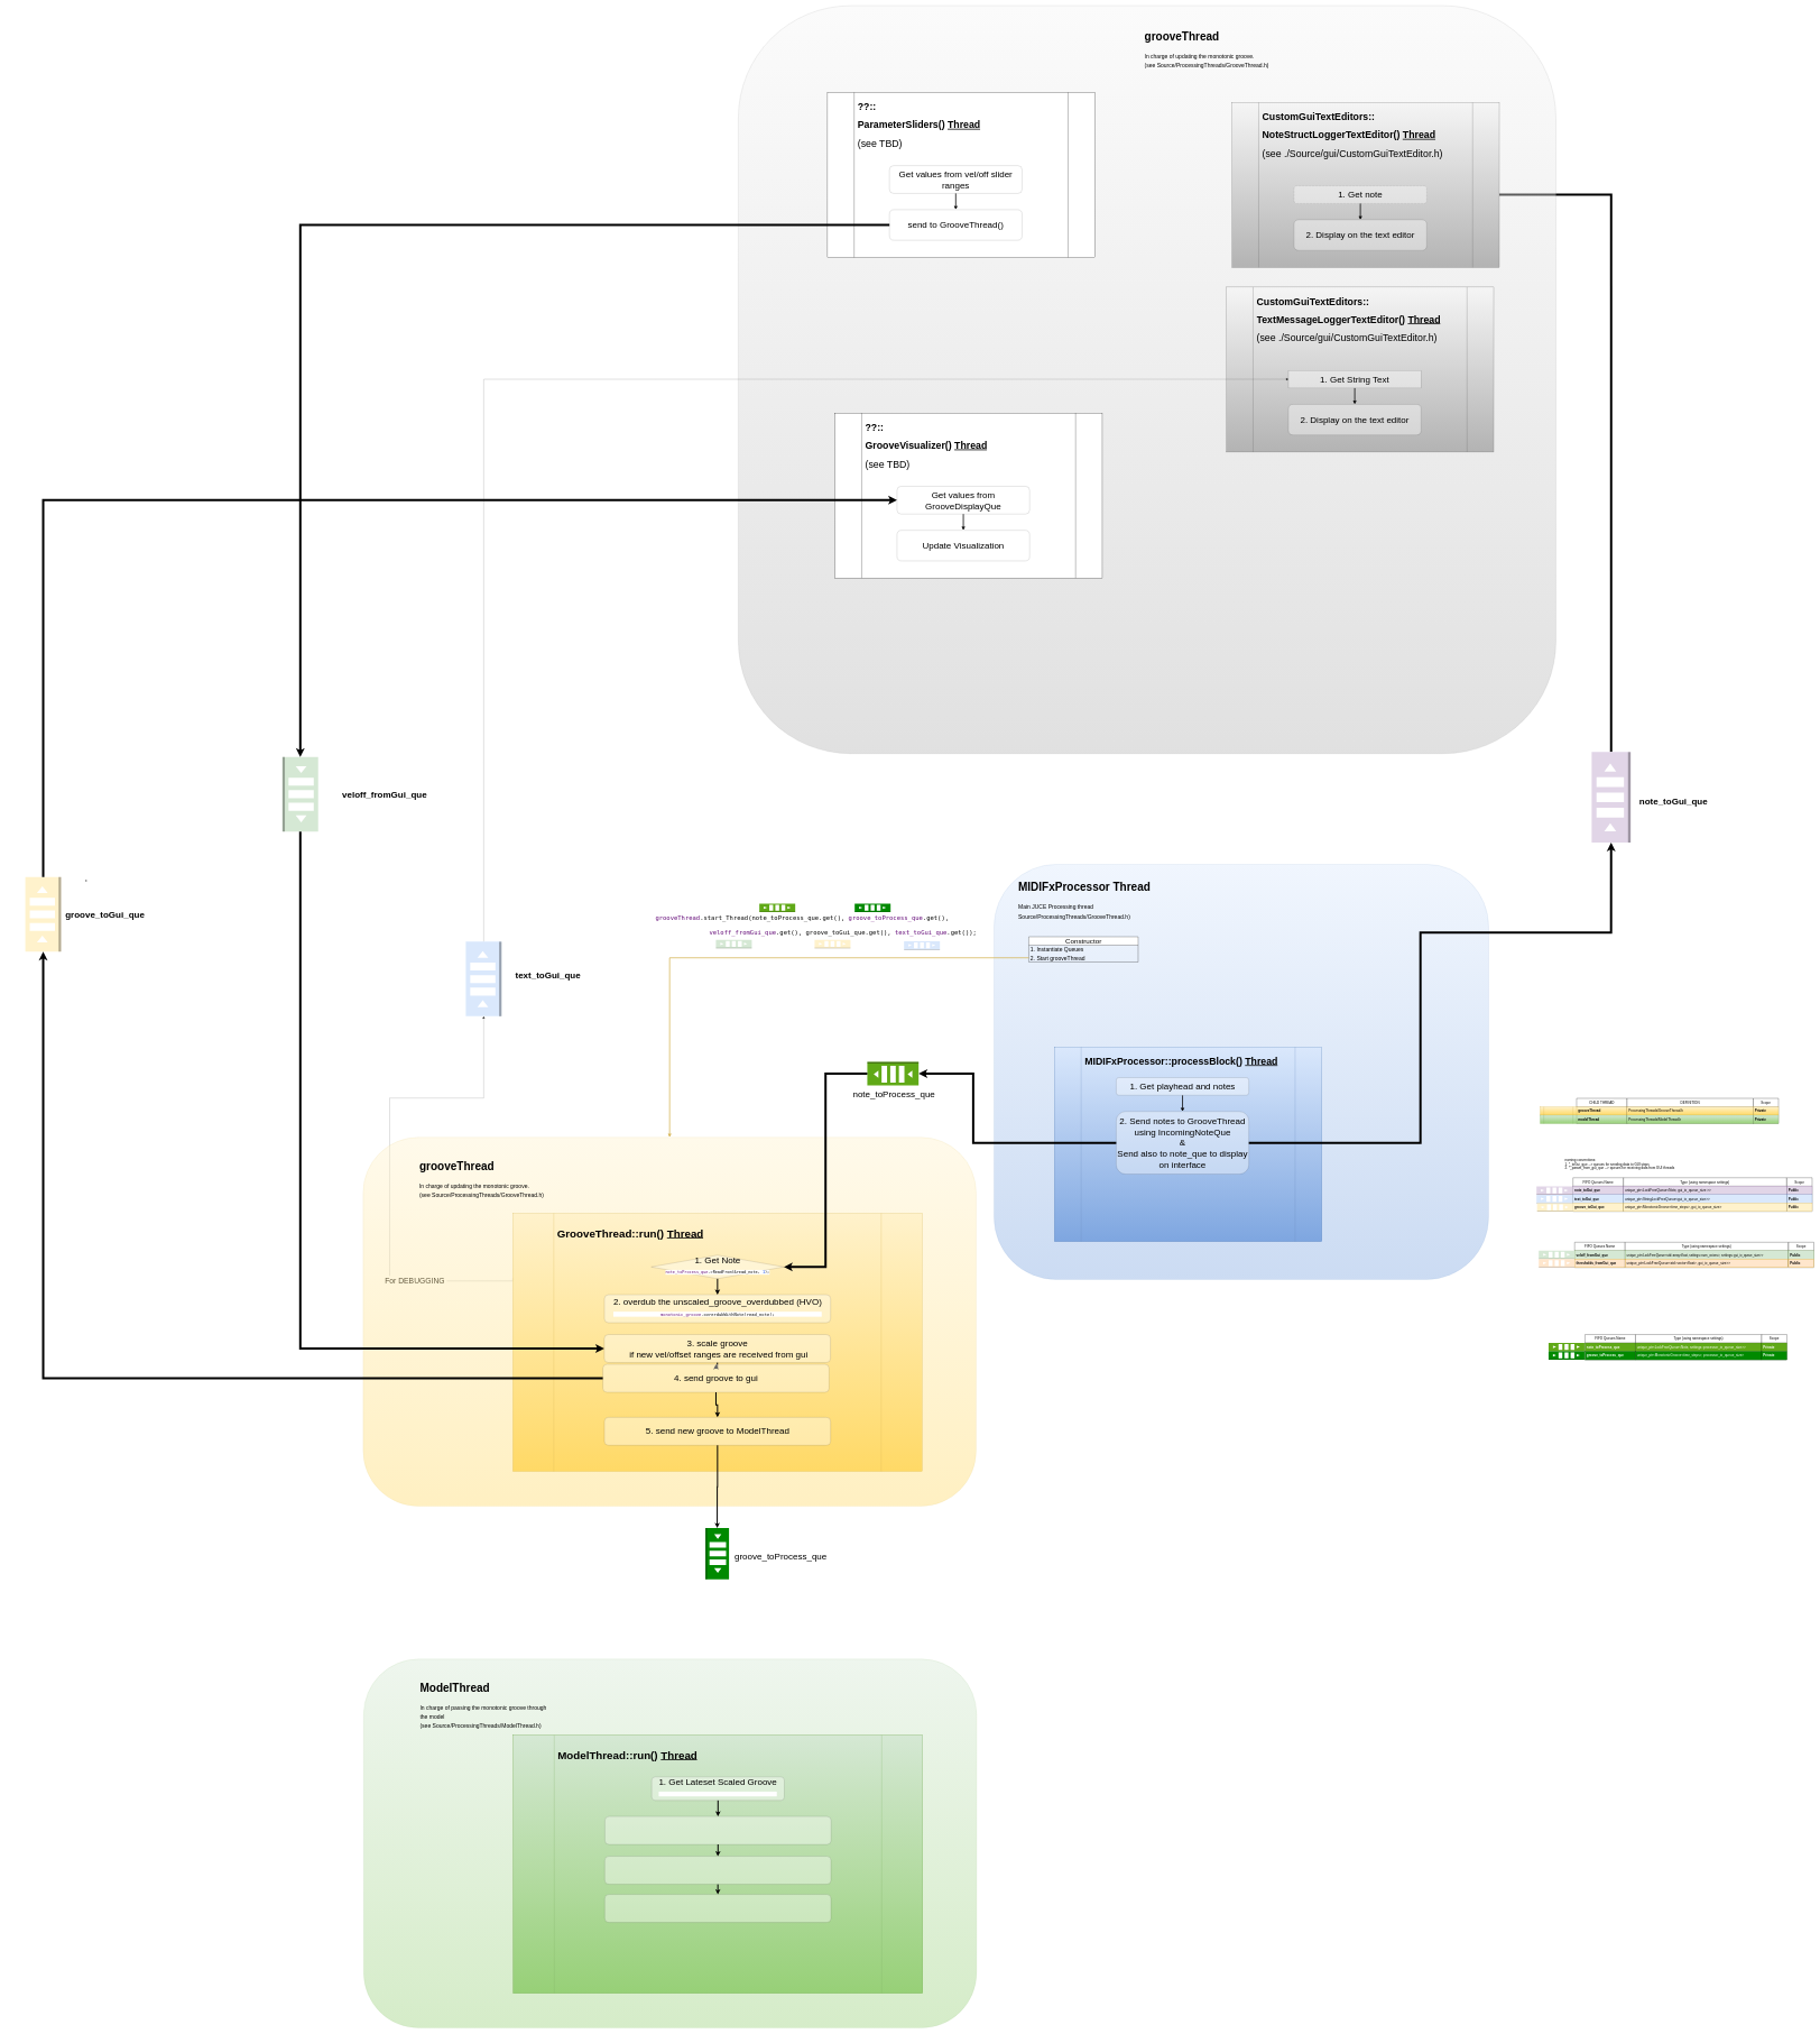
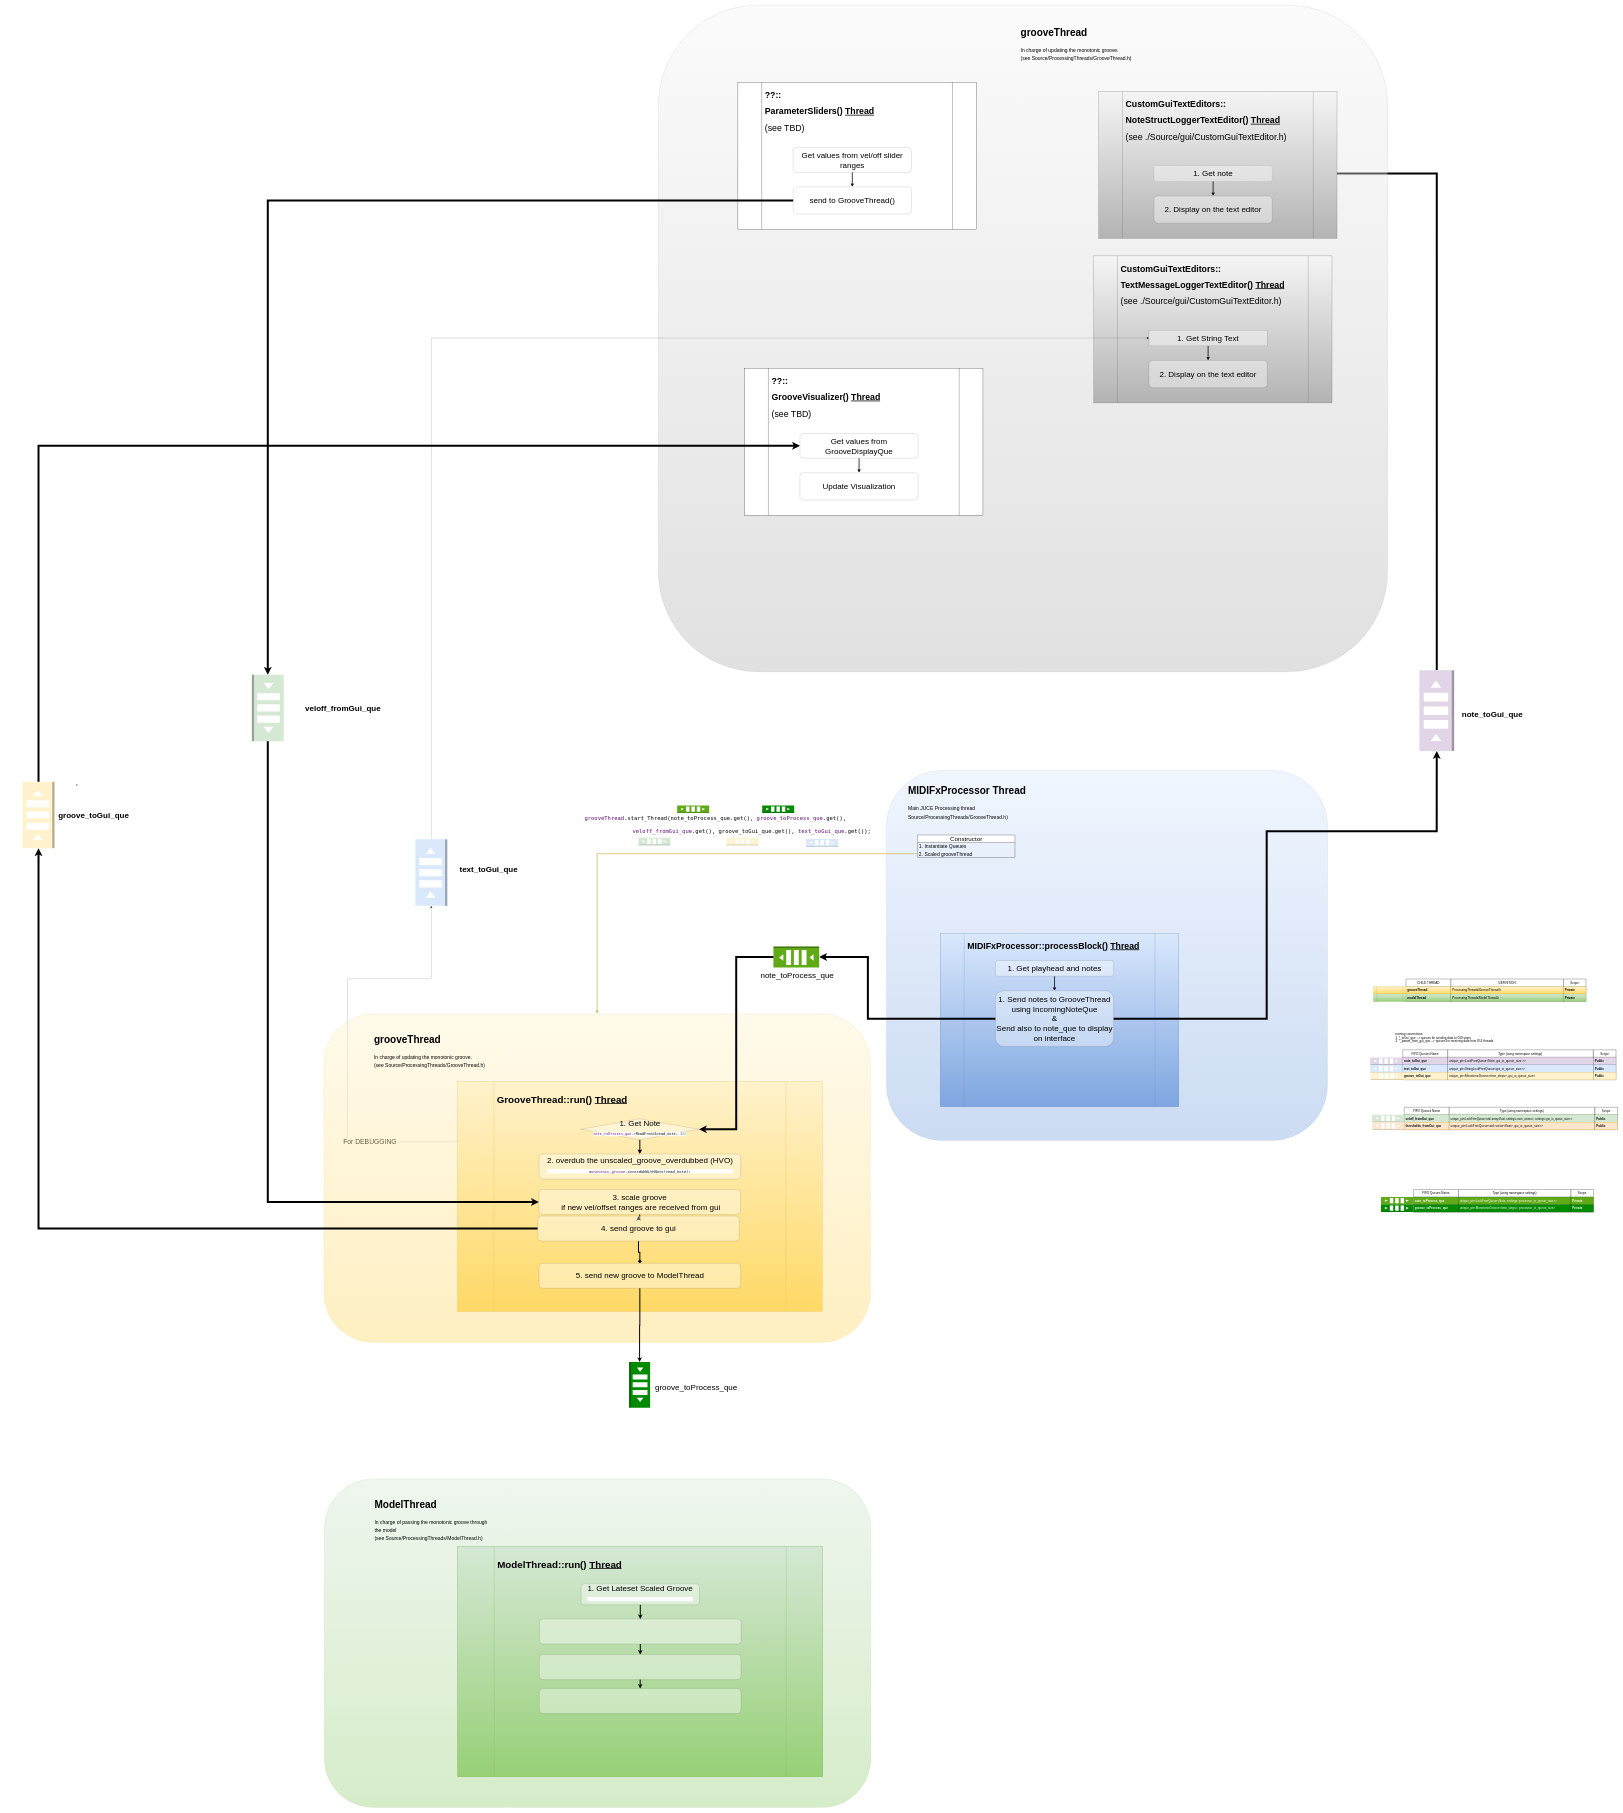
- <mxCell id="7" value="2. Start grooveThread" style="text;strokeColor=none;fillColor=none;align=left;verticalAlign=middle;spacingLeft=4;spacingRight=4;overflow=hidden;points=[[0,0.5],[1,0.5]];portConstraint=eastwest;rotatable=0;fontSize=20;" parent="5" vertex="1"><mxGeometry y="60" width="390" height="30" as="geometry" /></mxCell>
+ <mxCell id="7" value="2. Scaled grooveThread" style="text;strokeColor=none;fillColor=none;align=left;verticalAlign=middle;spacingLeft=4;spacingRight=4;overflow=hidden;points=[[0,0.5],[1,0.5]];portConstraint=eastwest;rotatable=0;fontSize=20;" parent="5" vertex="1"><mxGeometry y="60" width="390" height="30" as="geometry" /></mxCell>
- <mxCell id="14" value="2. Send notes to GrooveThread&lt;br&gt;using IncomingNoteQue&lt;br&gt;&amp;amp;&lt;br&gt;Send also to note_que to display on interface" style="rounded=1;whiteSpace=wrap;html=1;fontFamily=Helvetica;fontSize=32;fontColor=default;gradientDirection=south;opacity=40;" parent="9" vertex="1"><mxGeometry x="220" y="230" width="473" height="223" as="geometry" /></mxCell>
+ <mxCell id="14" value="1. Send notes to GrooveThread&lt;br&gt;using IncomingNoteQue&lt;br&gt;&amp;amp;&lt;br&gt;Send also to note_que to display on interface" style="rounded=1;whiteSpace=wrap;html=1;fontFamily=Helvetica;fontSize=32;fontColor=default;gradientDirection=south;opacity=40;" parent="9" vertex="1"><mxGeometry x="220" y="230" width="473" height="223" as="geometry" /></mxCell>
- <mxCell id="106" style="edgeStyle=orthogonalEdgeStyle;rounded=0;orthogonalLoop=1;jettySize=auto;html=1;entryX=0.5;entryY=0;entryDx=0;entryDy=0;startArrow=none;startFill=0;endArrow=classic;endFill=1;strokeWidth=4;" edge="1" parent="98" source="107" target="108"><mxGeometry relative="1" as="geometry" /></mxCell>
+ <mxCell id="106" style="edgeStyle=orthogonalEdgeStyle;rounded=0;orthogonalLoop=1;jettySize=auto;html=1;entryX=0.5;entryY=0;entryDx=0;entryDy=0;startArrow=none;startFill=0;endArrow=diamond;endFill=1;strokeWidth=4;" edge="1" parent="98" source="107" target="108"><mxGeometry relative="1" as="geometry" /></mxCell>
